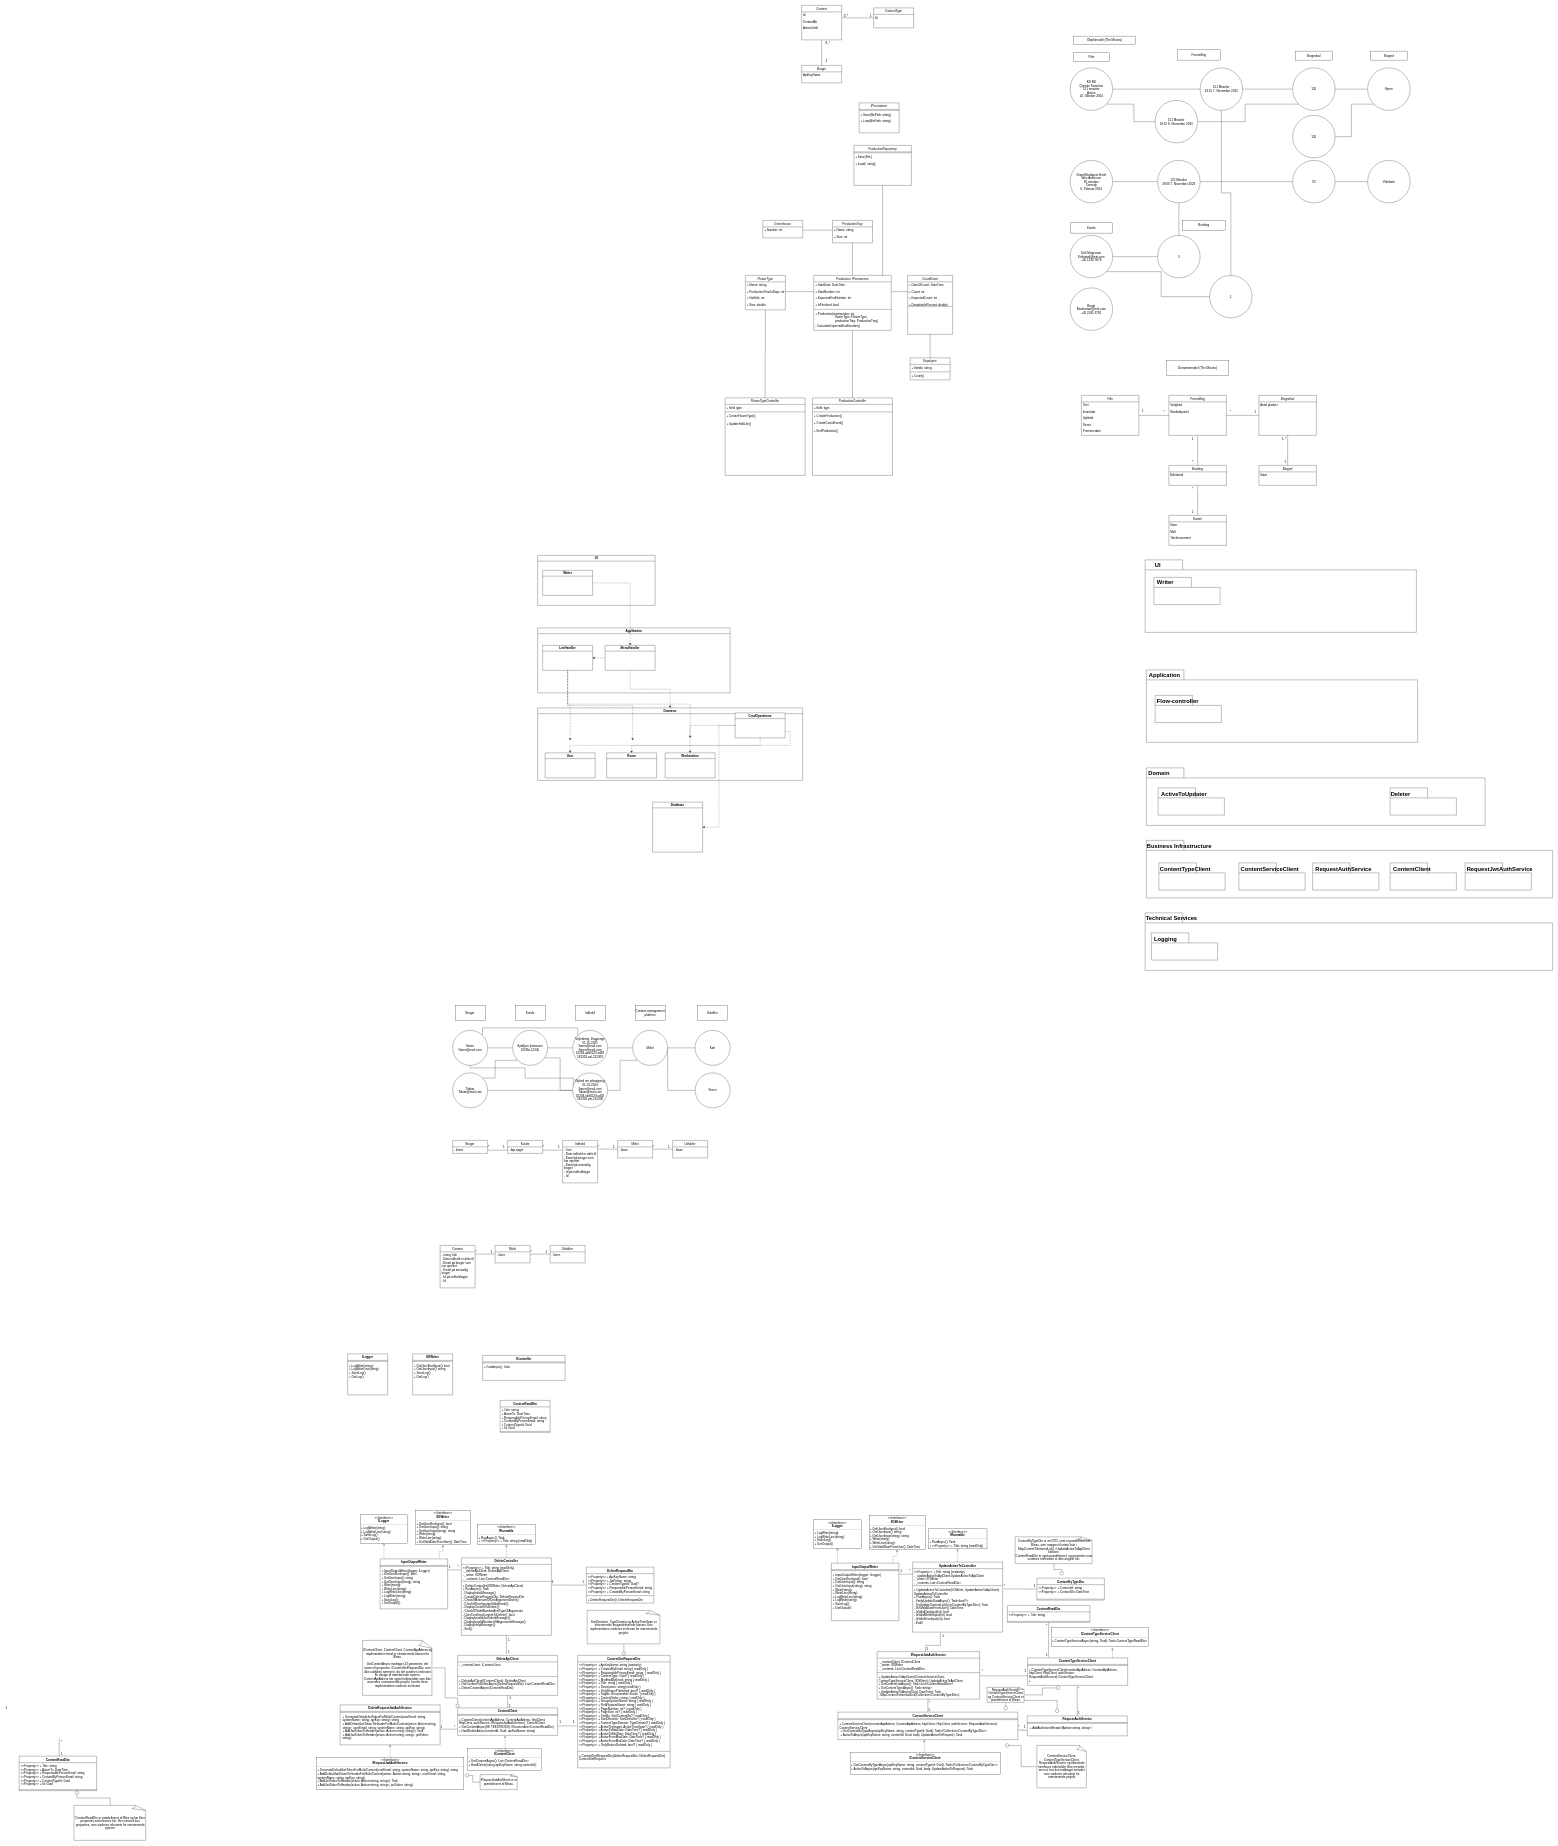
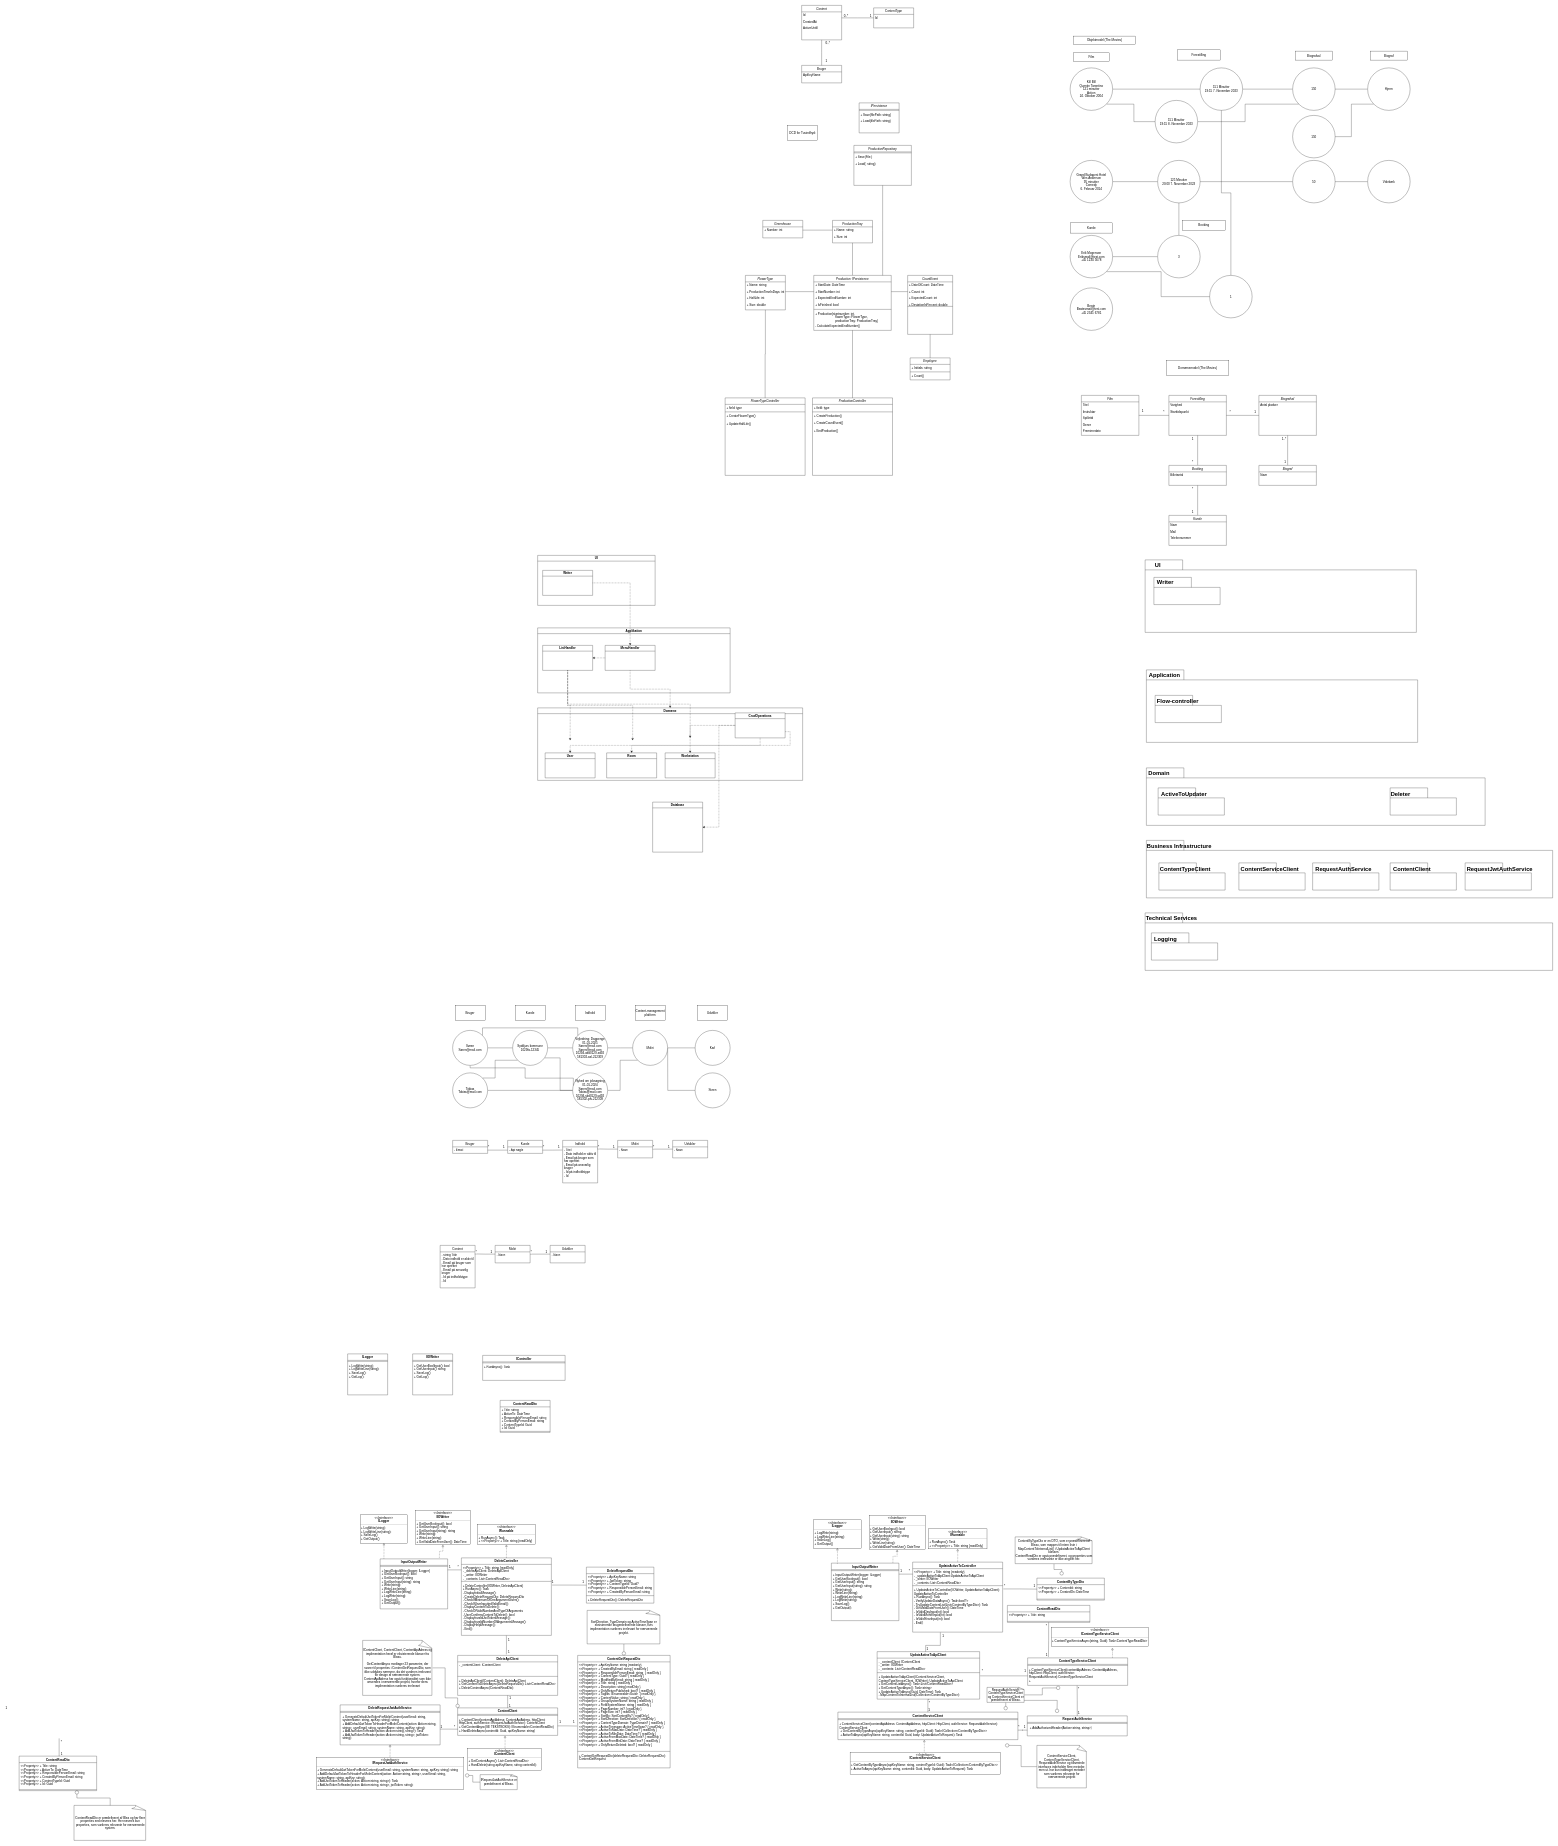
+ <mxCell id="18" value="DCD for Tusindfryd:" style="rounded=0;whiteSpace=wrap;html=1;" parent="1" vertex="1"><mxGeometry x="3150" y="500" width="120" height="60" as="geometry" /></mxCell>
- <mxCell id="354" value="IRequestJwtAuthService" style="swimlane;fontStyle=1;align=center;verticalAlign=top;childLayout=stackLayout;horizontal=1;startSize=26;horizontalStack=0;resizeParent=1;resizeParentMax=0;resizeLast=0;collapsible=1;marginBottom=0;whiteSpace=wrap;html=1;" parent="1" vertex="1"><mxGeometry x="3508" y="6605" width="410" height="190" as="geometry" /></mxCell>
+ <mxCell id="354" value="UpdateActiveToApiClient" style="swimlane;fontStyle=1;align=center;verticalAlign=top;childLayout=stackLayout;horizontal=1;startSize=26;horizontalStack=0;resizeParent=1;resizeParentMax=0;resizeLast=0;collapsible=1;marginBottom=0;whiteSpace=wrap;html=1;" parent="1" vertex="1"><mxGeometry x="3508" y="6605" width="410" height="190" as="geometry" /></mxCell>
